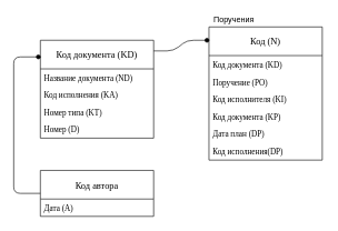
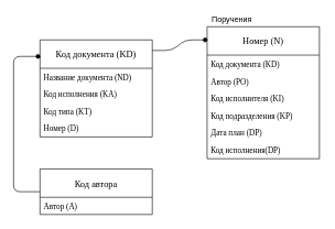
- <mxCell id="3" value="Код (N)" style="swimlane;fontStyle=0;childLayout=stackLayout;horizontal=1;startSize=43;fillColor=none;horizontalStack=0;resizeParent=1;resizeParentMax=0;resizeLast=0;collapsible=1;marginBottom=0;swimlaneFillColor=#ffffff;align=center;fontSize=14;fontFamily=Times New Roman;" vertex="1" parent="1"><mxGeometry x="313" y="40" width="170" height="200" as="geometry" /></mxCell>
+ <mxCell id="3" value="Номер (N)" style="swimlane;fontStyle=0;childLayout=stackLayout;horizontal=1;startSize=43;fillColor=none;horizontalStack=0;resizeParent=1;resizeParentMax=0;resizeLast=0;collapsible=1;marginBottom=0;swimlaneFillColor=#ffffff;align=center;fontSize=14;fontFamily=Times New Roman;" vertex="1" parent="1"><mxGeometry x="313" y="40" width="170" height="200" as="geometry" /></mxCell>
- <mxCell id="5" value="Поручение (PO)" style="text;strokeColor=none;fillColor=none;spacingLeft=4;spacingRight=4;overflow=hidden;rotatable=0;points=[[0,0.5],[1,0.5]];portConstraint=eastwest;fontSize=12;fontFamily=Times New Roman;" vertex="1" parent="3"><mxGeometry y="70" width="170" height="26" as="geometry" /></mxCell>
+ <mxCell id="5" value="Автор (PO)" style="text;strokeColor=none;fillColor=none;spacingLeft=4;spacingRight=4;overflow=hidden;rotatable=0;points=[[0,0.5],[1,0.5]];portConstraint=eastwest;fontSize=12;fontFamily=Times New Roman;" vertex="1" parent="3"><mxGeometry y="70" width="170" height="26" as="geometry" /></mxCell>
- <mxCell id="14" value="Номер типа (KT)" style="text;strokeColor=none;fillColor=none;spacingLeft=4;spacingRight=4;overflow=hidden;rotatable=0;points=[[0,0.5],[1,0.5]];portConstraint=eastwest;fontSize=12;fontFamily=Times New Roman;" vertex="1" parent="11"><mxGeometry y="95" width="170" height="26" as="geometry" /></mxCell>
+ <mxCell id="14" value="Код типа (KT)" style="text;strokeColor=none;fillColor=none;spacingLeft=4;spacingRight=4;overflow=hidden;rotatable=0;points=[[0,0.5],[1,0.5]];portConstraint=eastwest;fontSize=12;fontFamily=Times New Roman;" vertex="1" parent="11"><mxGeometry y="95" width="170" height="26" as="geometry" /></mxCell>
- <mxCell id="7" value="Код документа (KP)" style="text;strokeColor=none;fillColor=none;spacingLeft=4;spacingRight=4;overflow=hidden;rotatable=0;points=[[0,0.5],[1,0.5]];portConstraint=eastwest;fontSize=12;fontFamily=Times New Roman;" vertex="1" parent="3"><mxGeometry y="122" width="170" height="26" as="geometry" /></mxCell>
+ <mxCell id="7" value="Код подразделения (KP)" style="text;strokeColor=none;fillColor=none;spacingLeft=4;spacingRight=4;overflow=hidden;rotatable=0;points=[[0,0.5],[1,0.5]];portConstraint=eastwest;fontSize=12;fontFamily=Times New Roman;" vertex="1" parent="3"><mxGeometry y="122" width="170" height="26" as="geometry" /></mxCell>
- <mxCell id="18" value="Дата (A)" style="text;strokeColor=none;fillColor=none;spacingLeft=4;spacingRight=4;overflow=hidden;rotatable=0;points=[[0,0.5],[1,0.5]];portConstraint=eastwest;fontSize=12;fontFamily=Times New Roman;" vertex="1" parent="17"><mxGeometry y="43" width="170" height="26" as="geometry" /></mxCell>
+ <mxCell id="18" value="Автор (A)" style="text;strokeColor=none;fillColor=none;spacingLeft=4;spacingRight=4;overflow=hidden;rotatable=0;points=[[0,0.5],[1,0.5]];portConstraint=eastwest;fontSize=12;fontFamily=Times New Roman;" vertex="1" parent="17"><mxGeometry y="43" width="170" height="26" as="geometry" /></mxCell>
